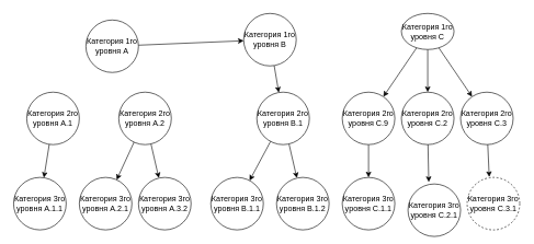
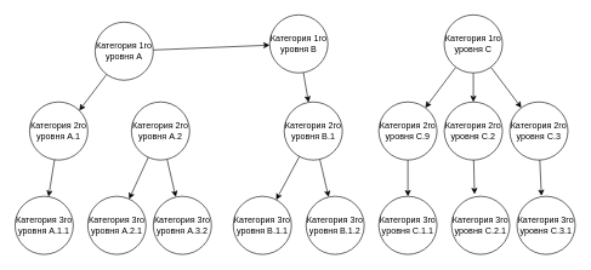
- <mxCell id="10" value="Категория 1го уровня C" style="ellipse;whiteSpace=wrap;html=1;aspect=fixed;" vertex="1" parent="1"><mxGeometry x="610" y="20" width="80" height="55" as="geometry" /></mxCell>
+ <mxCell id="10" value="Категория 1го уровня C" style="ellipse;whiteSpace=wrap;html=1;aspect=fixed;" vertex="1" parent="1"><mxGeometry x="610" y="20" width="80" height="80" as="geometry" /></mxCell>
+ <mxCell id="2" style="rounded=0;orthogonalLoop=1;jettySize=auto;html=1;entryX=1;entryY=0;entryDx=0;entryDy=0;" edge="1" parent="1" source="4" target="12"><mxGeometry relative="1" as="geometry" /></mxCell>
- <mxCell id="30" value="Категория 3го уровня С.3.1" style="ellipse;whiteSpace=wrap;html=1;aspect=fixed;dashed=1;" vertex="1" parent="1"><mxGeometry x="710" y="270" width="80" height="80" as="geometry" /></mxCell>
+ <mxCell id="30" value="Категория 3го уровня С.3.1" style="ellipse;whiteSpace=wrap;html=1;aspect=fixed;" vertex="1" parent="1"><mxGeometry x="710" y="270" width="80" height="80" as="geometry" /></mxCell>
- <mxCell id="29" value="Категория 3го уровня С.2.1" style="ellipse;whiteSpace=wrap;html=1;aspect=fixed;" vertex="1" parent="1"><mxGeometry x="620" y="280" width="80" height="80" as="geometry" /></mxCell>
+ <mxCell id="29" value="Категория 3го уровня С.2.1" style="ellipse;whiteSpace=wrap;html=1;aspect=fixed;" vertex="1" parent="1"><mxGeometry x="620" y="270" width="80" height="80" as="geometry" /></mxCell>
